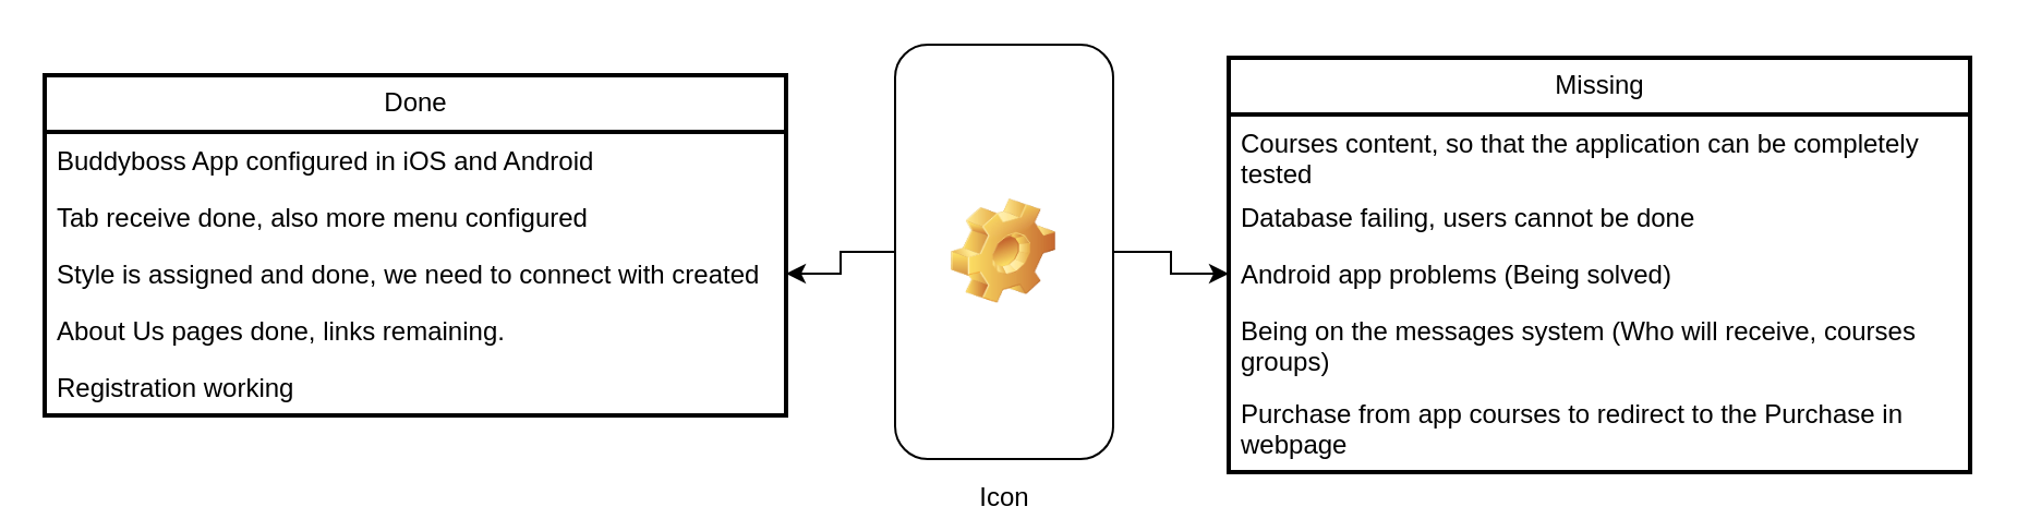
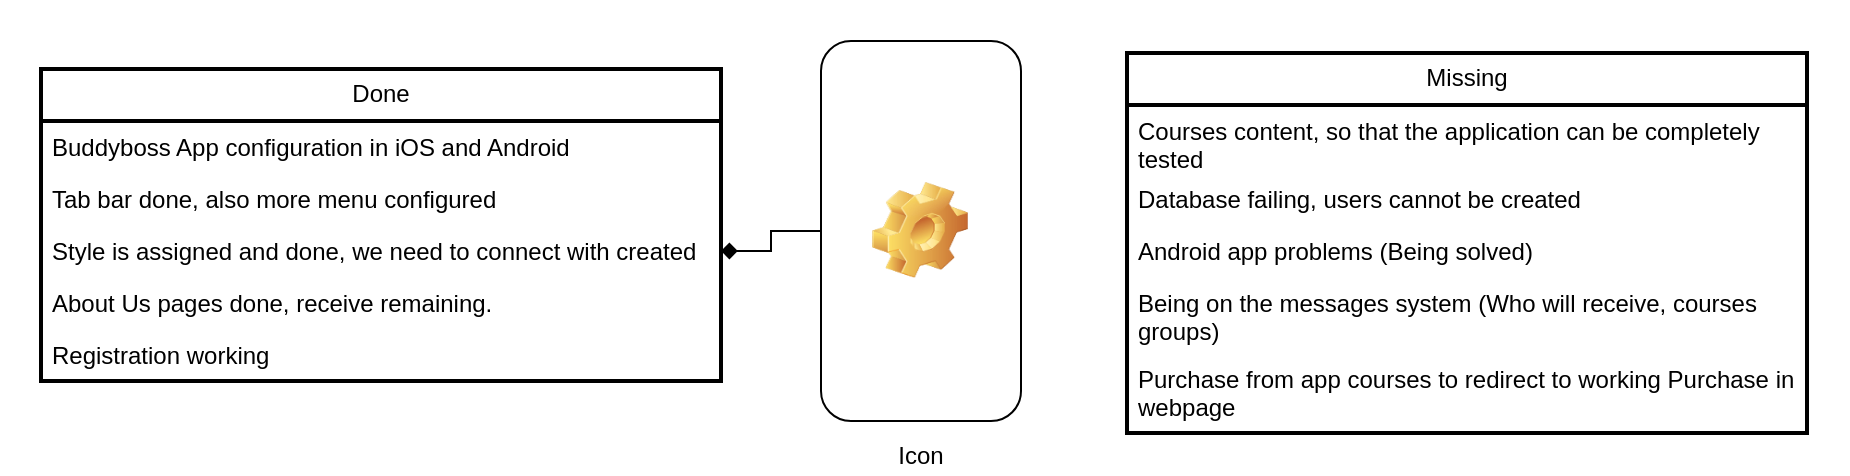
- <mxCell id="3" value="Buddyboss App configured in iOS and Android" style="text;strokeColor=none;fillColor=none;align=left;verticalAlign=top;spacingLeft=4;spacingRight=4;overflow=hidden;rotatable=0;points=[[0,0.5],[1,0.5]];portConstraint=eastwest;whiteSpace=wrap;html=1;" vertex="1" parent="2"><mxGeometry y="26" width="340" height="26" as="geometry" /></mxCell>
+ <mxCell id="3" value="Buddyboss App configuration in iOS and Android" style="text;strokeColor=none;fillColor=none;align=left;verticalAlign=top;spacingLeft=4;spacingRight=4;overflow=hidden;rotatable=0;points=[[0,0.5],[1,0.5]];portConstraint=eastwest;whiteSpace=wrap;html=1;" vertex="1" parent="2"><mxGeometry y="26" width="340" height="26" as="geometry" /></mxCell>
- <mxCell id="4" value="Tab receive done, also more menu configured" style="text;strokeColor=none;fillColor=none;align=left;verticalAlign=top;spacingLeft=4;spacingRight=4;overflow=hidden;rotatable=0;points=[[0,0.5],[1,0.5]];portConstraint=eastwest;whiteSpace=wrap;html=1;" vertex="1" parent="2"><mxGeometry y="52" width="340" height="26" as="geometry" /></mxCell>
+ <mxCell id="4" value="Tab bar done, also more menu configured" style="text;strokeColor=none;fillColor=none;align=left;verticalAlign=top;spacingLeft=4;spacingRight=4;overflow=hidden;rotatable=0;points=[[0,0.5],[1,0.5]];portConstraint=eastwest;whiteSpace=wrap;html=1;" vertex="1" parent="2"><mxGeometry y="52" width="340" height="26" as="geometry" /></mxCell>
- <mxCell id="13" value="Database failing, users cannot be done" style="text;strokeColor=none;fillColor=none;align=left;verticalAlign=top;spacingLeft=4;spacingRight=4;overflow=hidden;rotatable=0;points=[[0,0.5],[1,0.5]];portConstraint=eastwest;whiteSpace=wrap;html=1;" vertex="1" parent="11"><mxGeometry y="60" width="340" height="26" as="geometry" /></mxCell>
+ <mxCell id="13" value="Database failing, users cannot be created" style="text;strokeColor=none;fillColor=none;align=left;verticalAlign=top;spacingLeft=4;spacingRight=4;overflow=hidden;rotatable=0;points=[[0,0.5],[1,0.5]];portConstraint=eastwest;whiteSpace=wrap;html=1;" vertex="1" parent="11"><mxGeometry y="60" width="340" height="26" as="geometry" /></mxCell>
- <mxCell id="9" value="" style="edgeStyle=orthogonalEdgeStyle;rounded=0;orthogonalLoop=1;jettySize=auto;html=1;entryX=0;entryY=0.5;entryDx=0;entryDy=0;" edge="1" parent="1" source="10" target="14"><mxGeometry relative="1" as="geometry" /></mxCell>
- <mxCell id="8" style="edgeStyle=orthogonalEdgeStyle;rounded=0;orthogonalLoop=1;jettySize=auto;html=1;entryX=1;entryY=0.5;entryDx=0;entryDy=0;" edge="1" parent="1" source="10" target="5"><mxGeometry relative="1" as="geometry" /></mxCell>
+ <mxCell id="8" style="edgeStyle=orthogonalEdgeStyle;rounded=0;orthogonalLoop=1;jettySize=auto;html=1;entryX=1;entryY=0.5;entryDx=0;entryDy=0;endArrow=diamond;" edge="1" parent="1" source="10" target="5"><mxGeometry relative="1" as="geometry" /></mxCell>
- <mxCell id="6" value="About Us pages done, links remaining." style="text;strokeColor=none;fillColor=none;align=left;verticalAlign=top;spacingLeft=4;spacingRight=4;overflow=hidden;rotatable=0;points=[[0,0.5],[1,0.5]];portConstraint=eastwest;whiteSpace=wrap;html=1;" vertex="1" parent="2"><mxGeometry y="104" width="340" height="26" as="geometry" /></mxCell>
+ <mxCell id="6" value="About Us pages done, receive remaining." style="text;strokeColor=none;fillColor=none;align=left;verticalAlign=top;spacingLeft=4;spacingRight=4;overflow=hidden;rotatable=0;points=[[0,0.5],[1,0.5]];portConstraint=eastwest;whiteSpace=wrap;html=1;" vertex="1" parent="2"><mxGeometry y="104" width="340" height="26" as="geometry" /></mxCell>
- <mxCell id="16" value="Purchase from app courses to redirect to the Purchase in webpage" style="text;strokeColor=none;fillColor=none;align=left;verticalAlign=top;spacingLeft=4;spacingRight=4;overflow=hidden;rotatable=0;points=[[0,0.5],[1,0.5]];portConstraint=eastwest;whiteSpace=wrap;html=1;" vertex="1" parent="11"><mxGeometry y="150" width="340" height="40" as="geometry" /></mxCell>
+ <mxCell id="16" value="Purchase from app courses to redirect to working Purchase in webpage" style="text;strokeColor=none;fillColor=none;align=left;verticalAlign=top;spacingLeft=4;spacingRight=4;overflow=hidden;rotatable=0;points=[[0,0.5],[1,0.5]];portConstraint=eastwest;whiteSpace=wrap;html=1;" vertex="1" parent="11"><mxGeometry y="150" width="340" height="40" as="geometry" /></mxCell>
